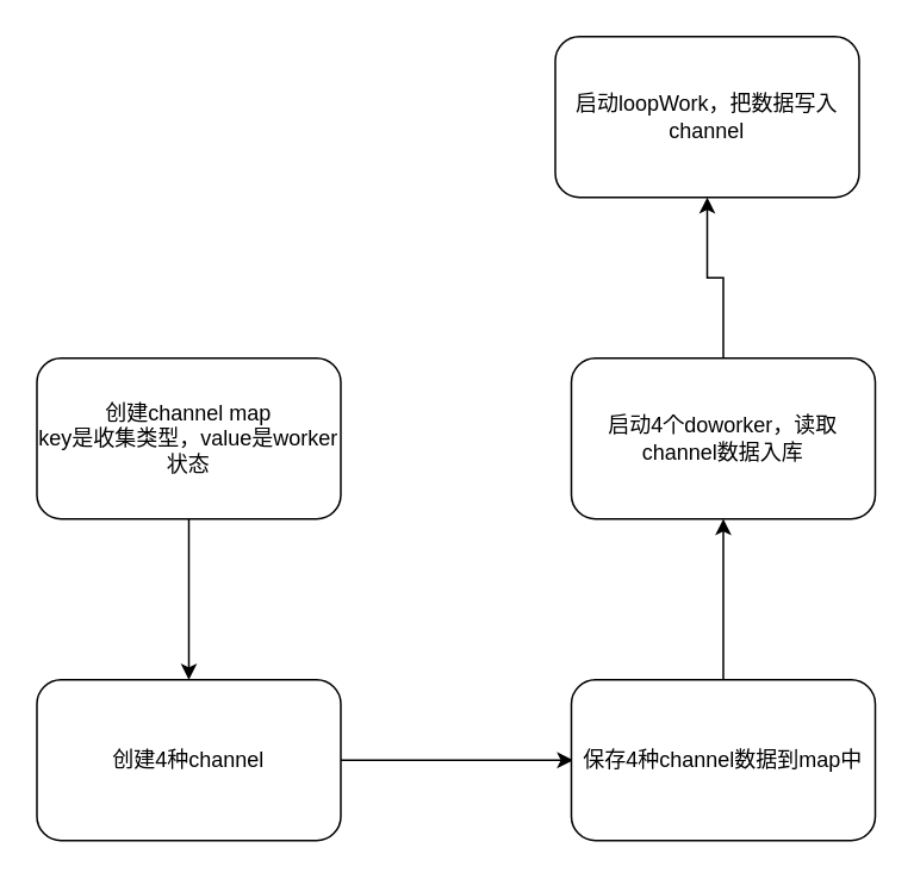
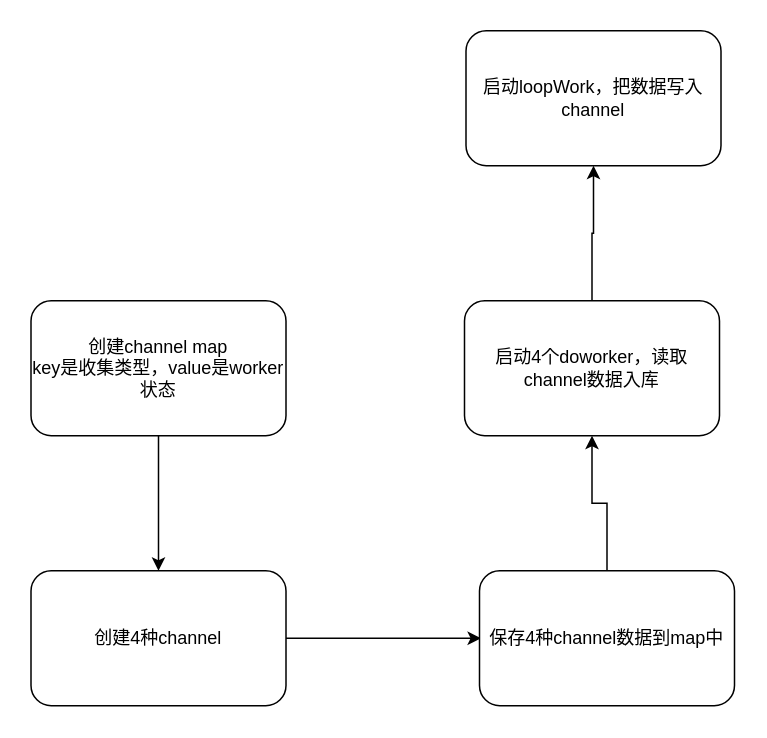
- <mxCell id="9" value="启动4个doworker，读取channel数据入库" style="rounded=1;whiteSpace=wrap;html=1;" parent="1" vertex="1"><mxGeometry x="319" y="200" width="170" height="90" as="geometry" /></mxCell>
+ <mxCell id="9" value="启动4个doworker，读取channel数据入库" style="rounded=1;whiteSpace=wrap;html=1;" parent="1" vertex="1"><mxGeometry x="309" y="200" width="170" height="90" as="geometry" /></mxCell>
